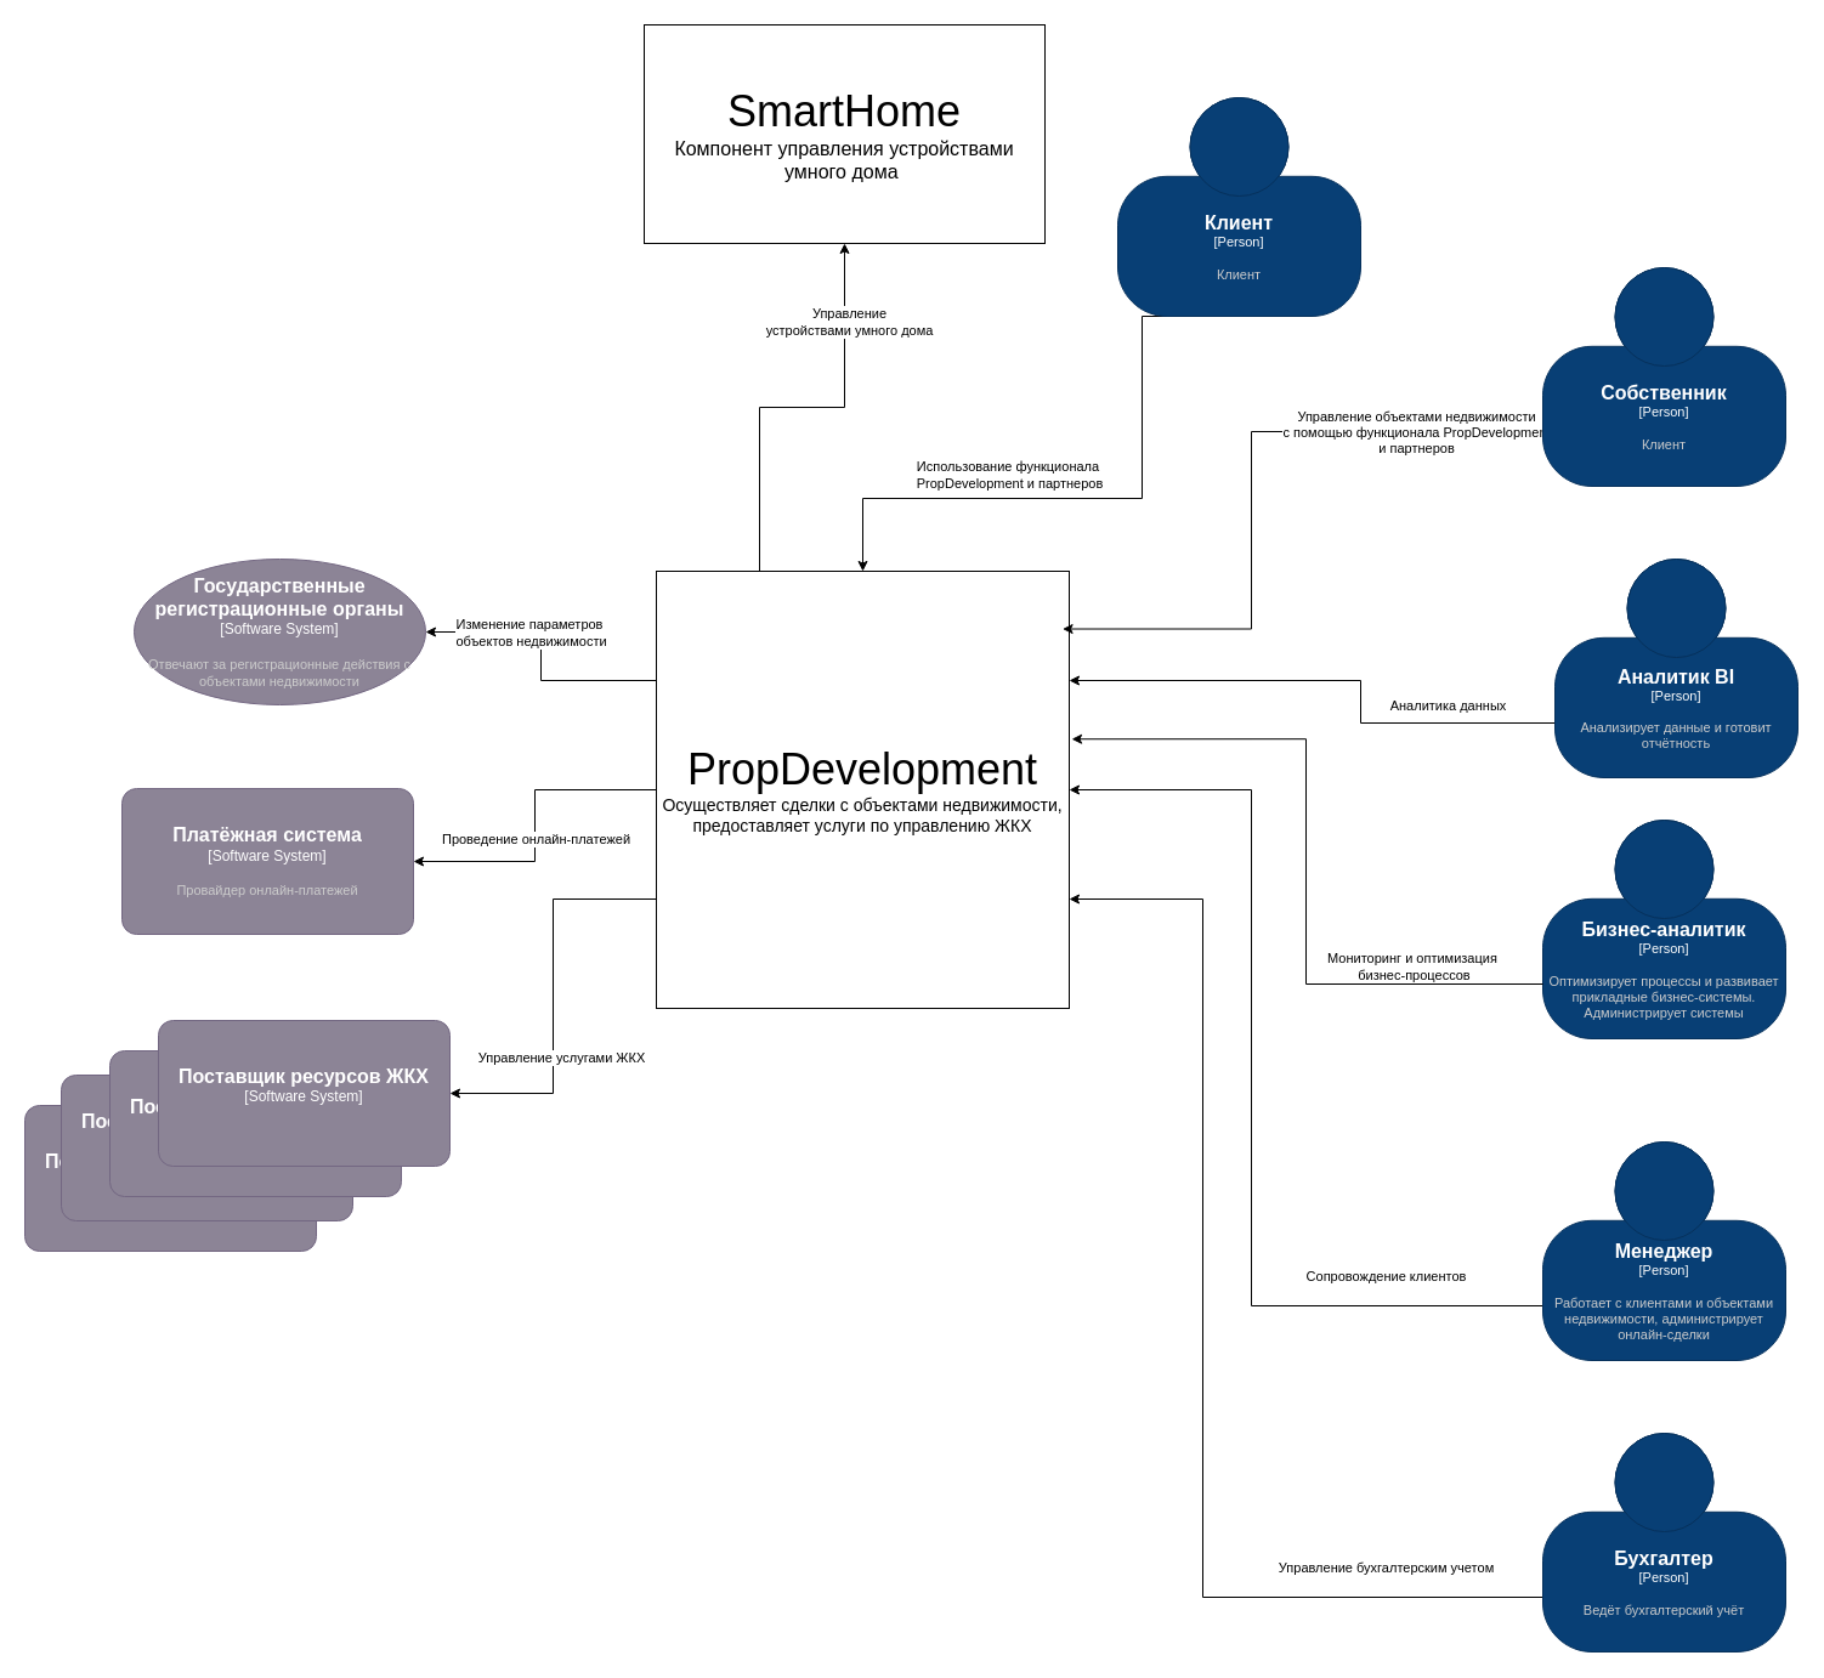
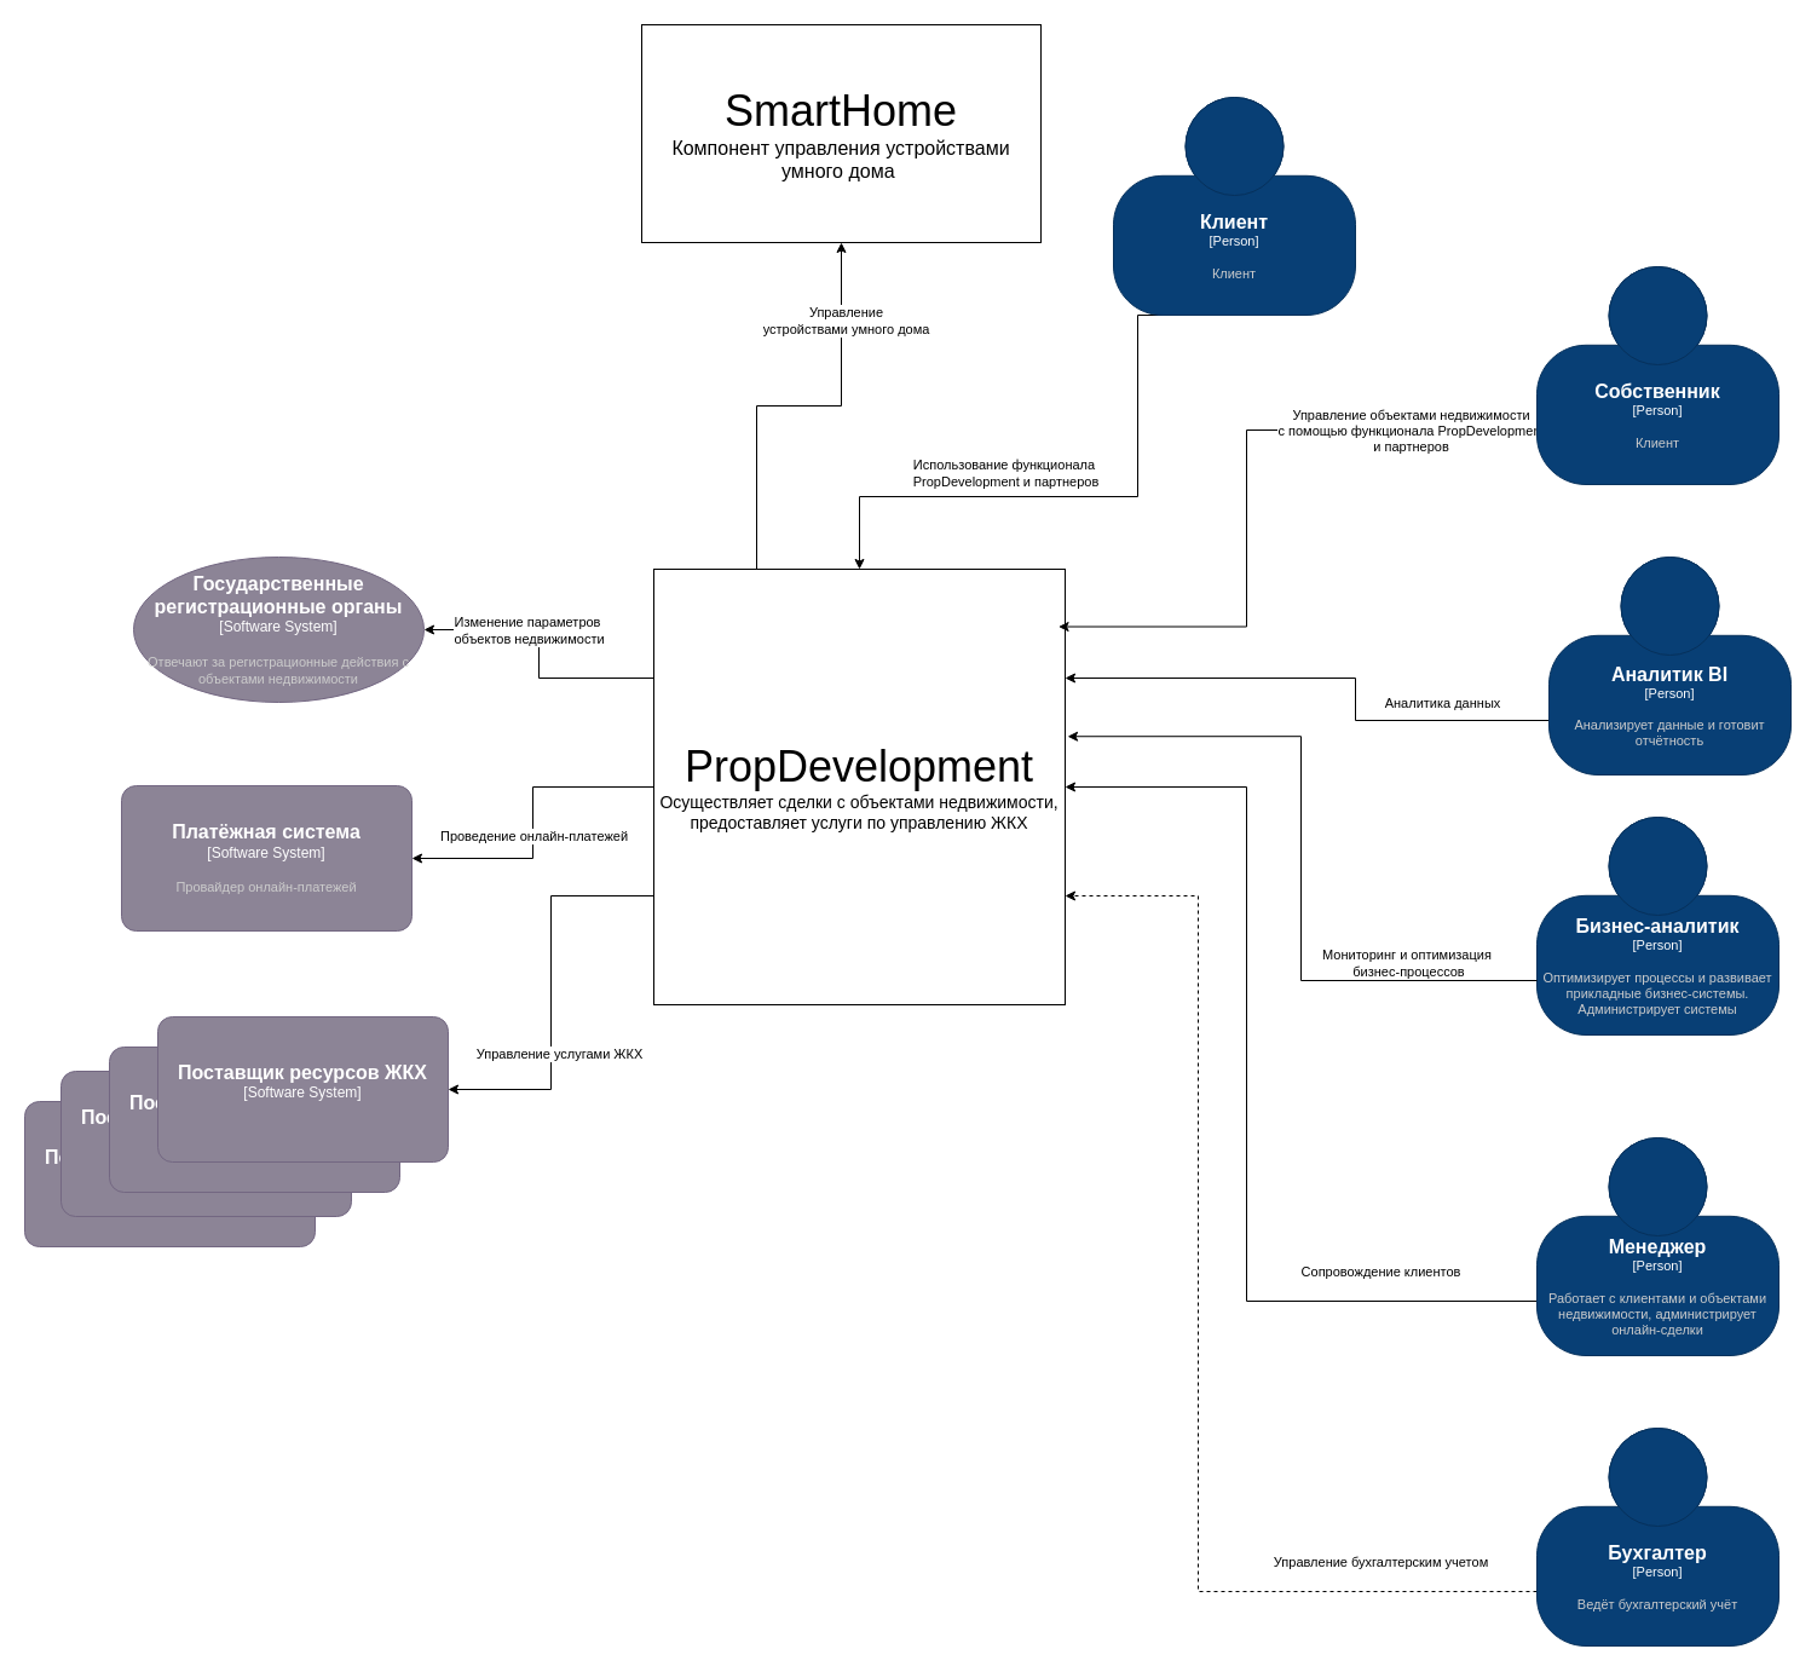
- <mxCell id="15" style="edgeStyle=orthogonalEdgeStyle;rounded=0;orthogonalLoop=1;jettySize=auto;html=1;exitX=0;exitY=0.75;exitDx=0;exitDy=0;exitPerimeter=0;entryX=1;entryY=0.75;entryDx=0;entryDy=0;" edge="1" parent="1" source="17" target="4"><mxGeometry relative="1" as="geometry"><Array as="points"><mxPoint x="990" y="1315" /><mxPoint x="990" y="740" /></Array></mxGeometry></mxCell>
+ <mxCell id="15" style="edgeStyle=orthogonalEdgeStyle;rounded=0;orthogonalLoop=1;jettySize=auto;html=1;exitX=0;exitY=0.75;exitDx=0;exitDy=0;exitPerimeter=0;entryX=1;entryY=0.75;entryDx=0;entryDy=0;dashed=1;" edge="1" parent="1" source="17" target="4"><mxGeometry relative="1" as="geometry"><Array as="points"><mxPoint x="990" y="1315" /><mxPoint x="990" y="740" /></Array></mxGeometry></mxCell>
